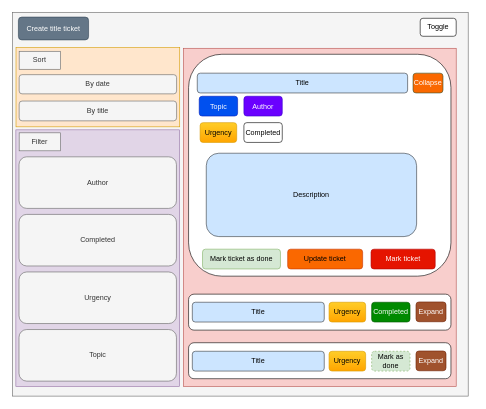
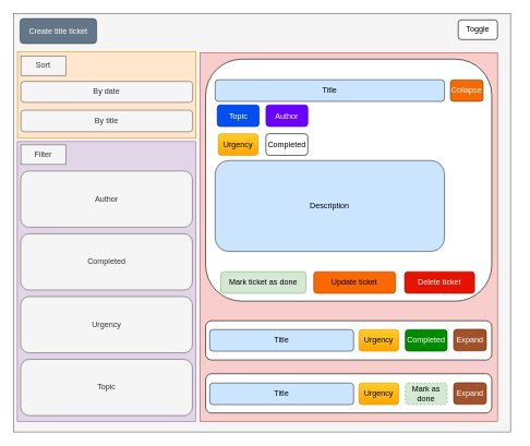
- <mxCell id="21" value="Description" style="rounded=1;whiteSpace=wrap;html=1;fillColor=#cce5ff;strokeColor=#36393d;" vertex="1" parent="4"><mxGeometry x="38.25" y="175" width="350.75" height="139" as="geometry" /></mxCell>
+ <mxCell id="21" value="Description" style="rounded=1;whiteSpace=wrap;html=1;fillColor=#cce5ff;strokeColor=#36393d;" vertex="1" parent="4"><mxGeometry x="23.25" y="165" width="350.75" height="139" as="geometry" /></mxCell>
- <mxCell id="24" value="Mark ticket" style="rounded=1;whiteSpace=wrap;html=1;fillColor=#e51400;strokeColor=#B20000;fontColor=#ffffff;" vertex="1" parent="4"><mxGeometry x="313" y="335" width="107" height="33" as="geometry" /></mxCell>
+ <mxCell id="24" value="Delete ticket" style="rounded=1;whiteSpace=wrap;html=1;fillColor=#e51400;strokeColor=#B20000;fontColor=#ffffff;" vertex="1" parent="4"><mxGeometry x="313" y="335" width="107" height="33" as="geometry" /></mxCell>
